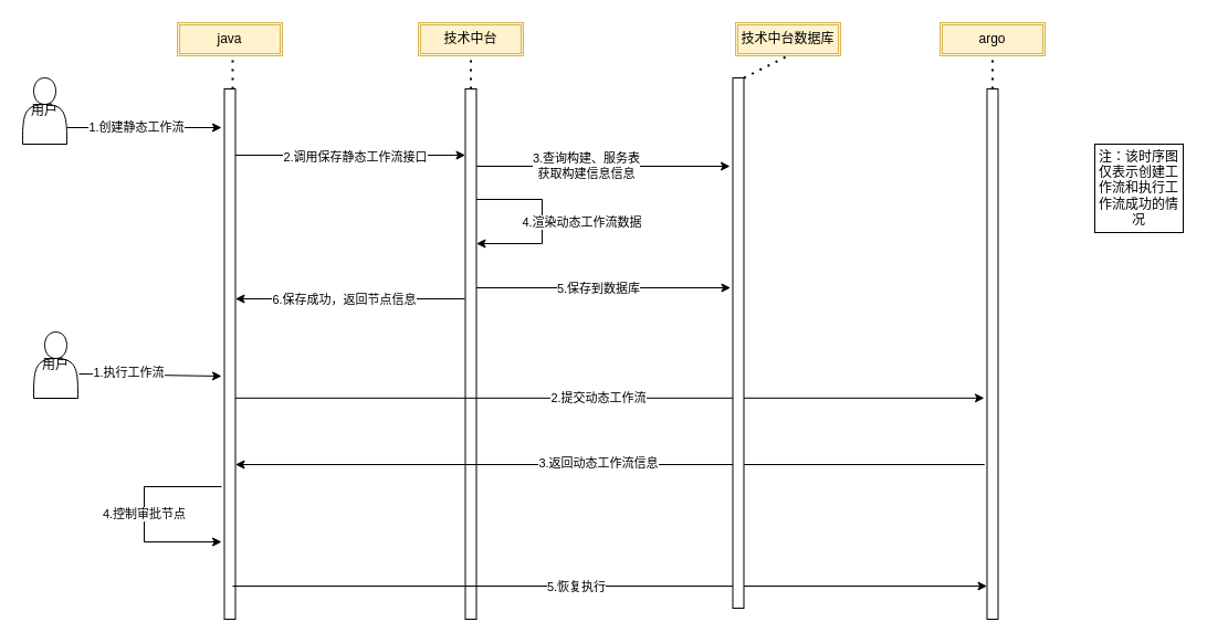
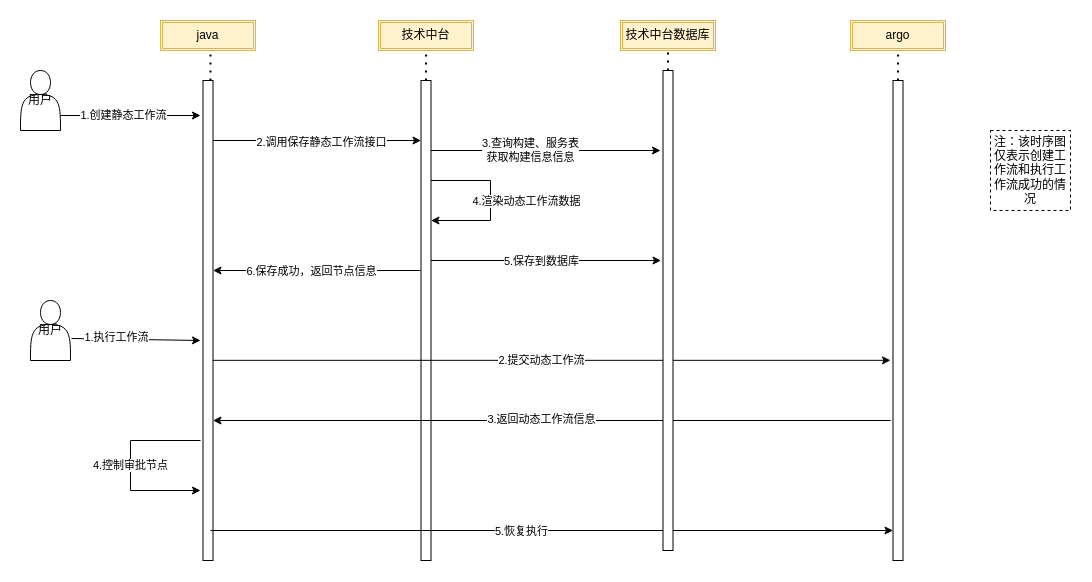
- <mxCell id="31" value="技术中台数据库" style="shape=ext;double=1;rounded=0;whiteSpace=wrap;html=1;fillColor=#fff2cc;strokeColor=#d6b656;" vertex="1" parent="1"><mxGeometry x="665" y="20" width="95" height="30" as="geometry" /></mxCell>
+ <mxCell id="31" value="技术中台数据库" style="shape=ext;double=1;rounded=0;whiteSpace=wrap;html=1;fillColor=#fff2cc;strokeColor=#d6b656;" vertex="1" parent="1"><mxGeometry x="620" y="20" width="95" height="30" as="geometry" /></mxCell>
- <mxCell id="35" value="注：该时序图仅表示创建工作流和执行工作流成功的情况" style="whiteSpace=wrap;html=1;aspect=fixed;" vertex="1" parent="1"><mxGeometry x="990" y="130" width="80" height="80" as="geometry" /></mxCell>
+ <mxCell id="35" value="注：该时序图仅表示创建工作流和执行工作流成功的情况" style="whiteSpace=wrap;html=1;aspect=fixed;dashed=1;" vertex="1" parent="1"><mxGeometry x="990" y="130" width="80" height="80" as="geometry" /></mxCell>
